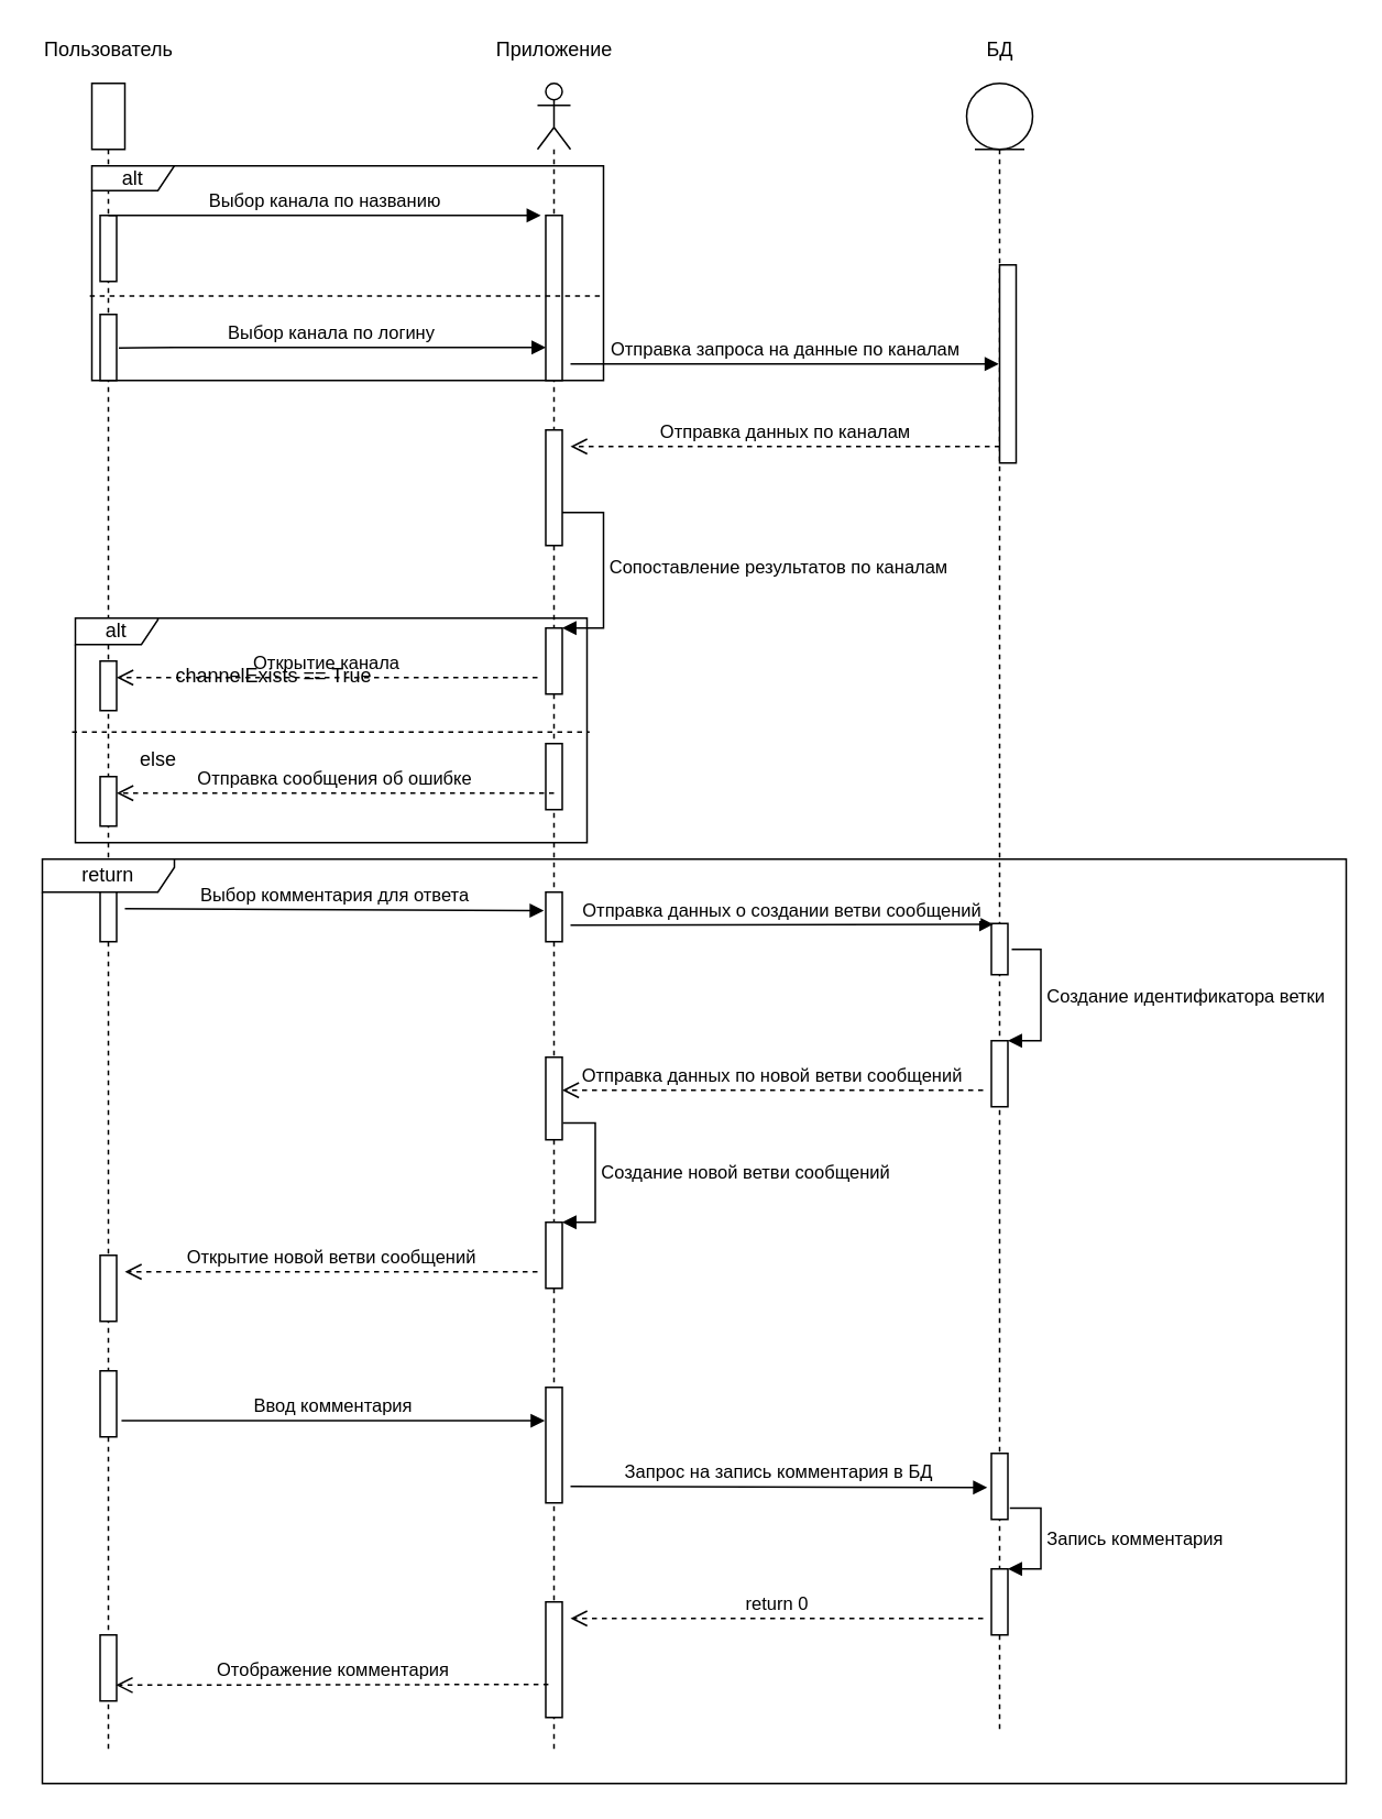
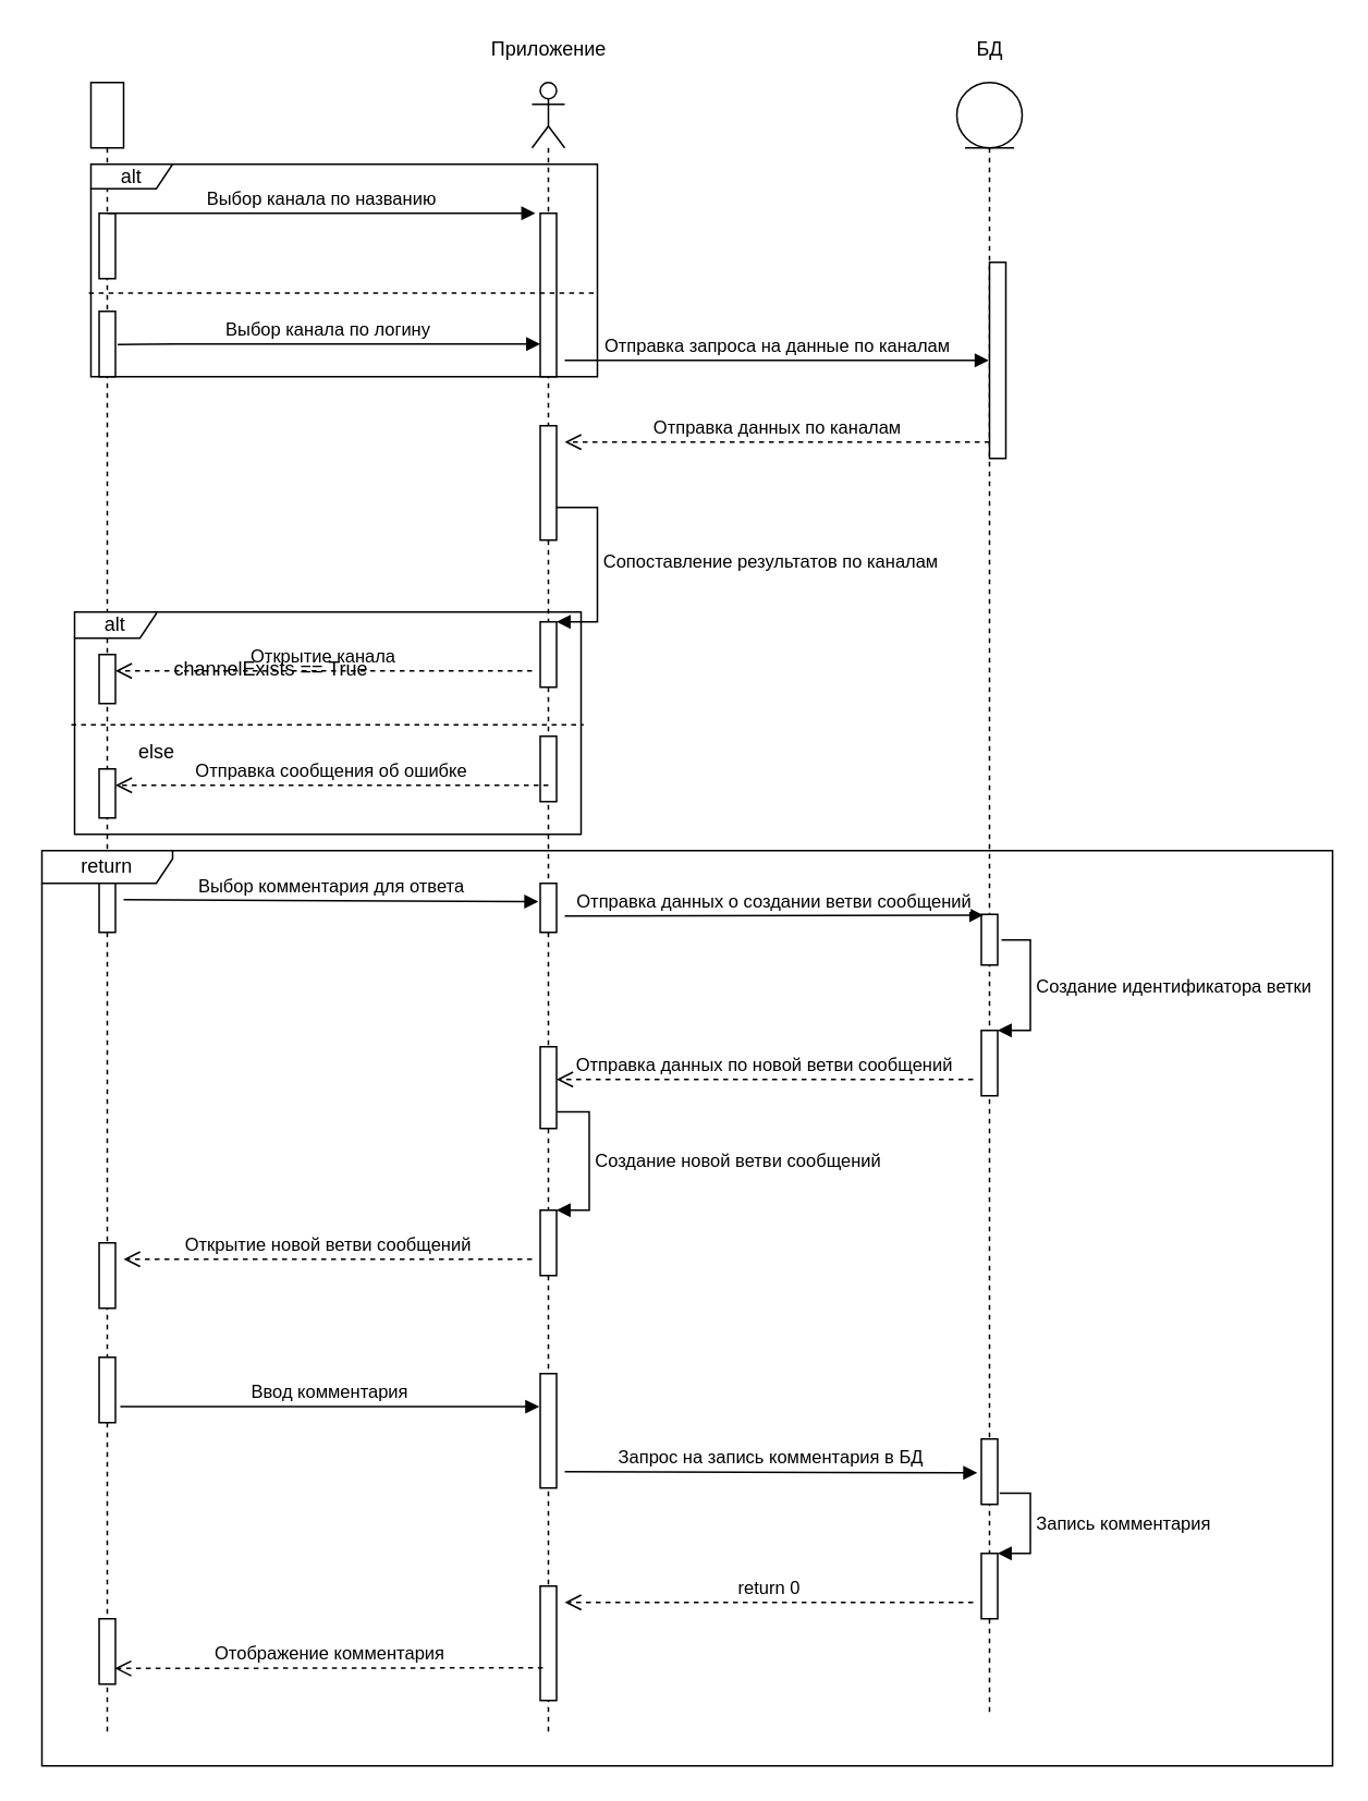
- <mxCell id="32" value="Пользователь" style="text;html=1;align=center;verticalAlign=middle;resizable=0;points=[];;autosize=1;" vertex="1" parent="1"><mxGeometry x="20" y="20" width="90" height="20" as="geometry" /></mxCell>
